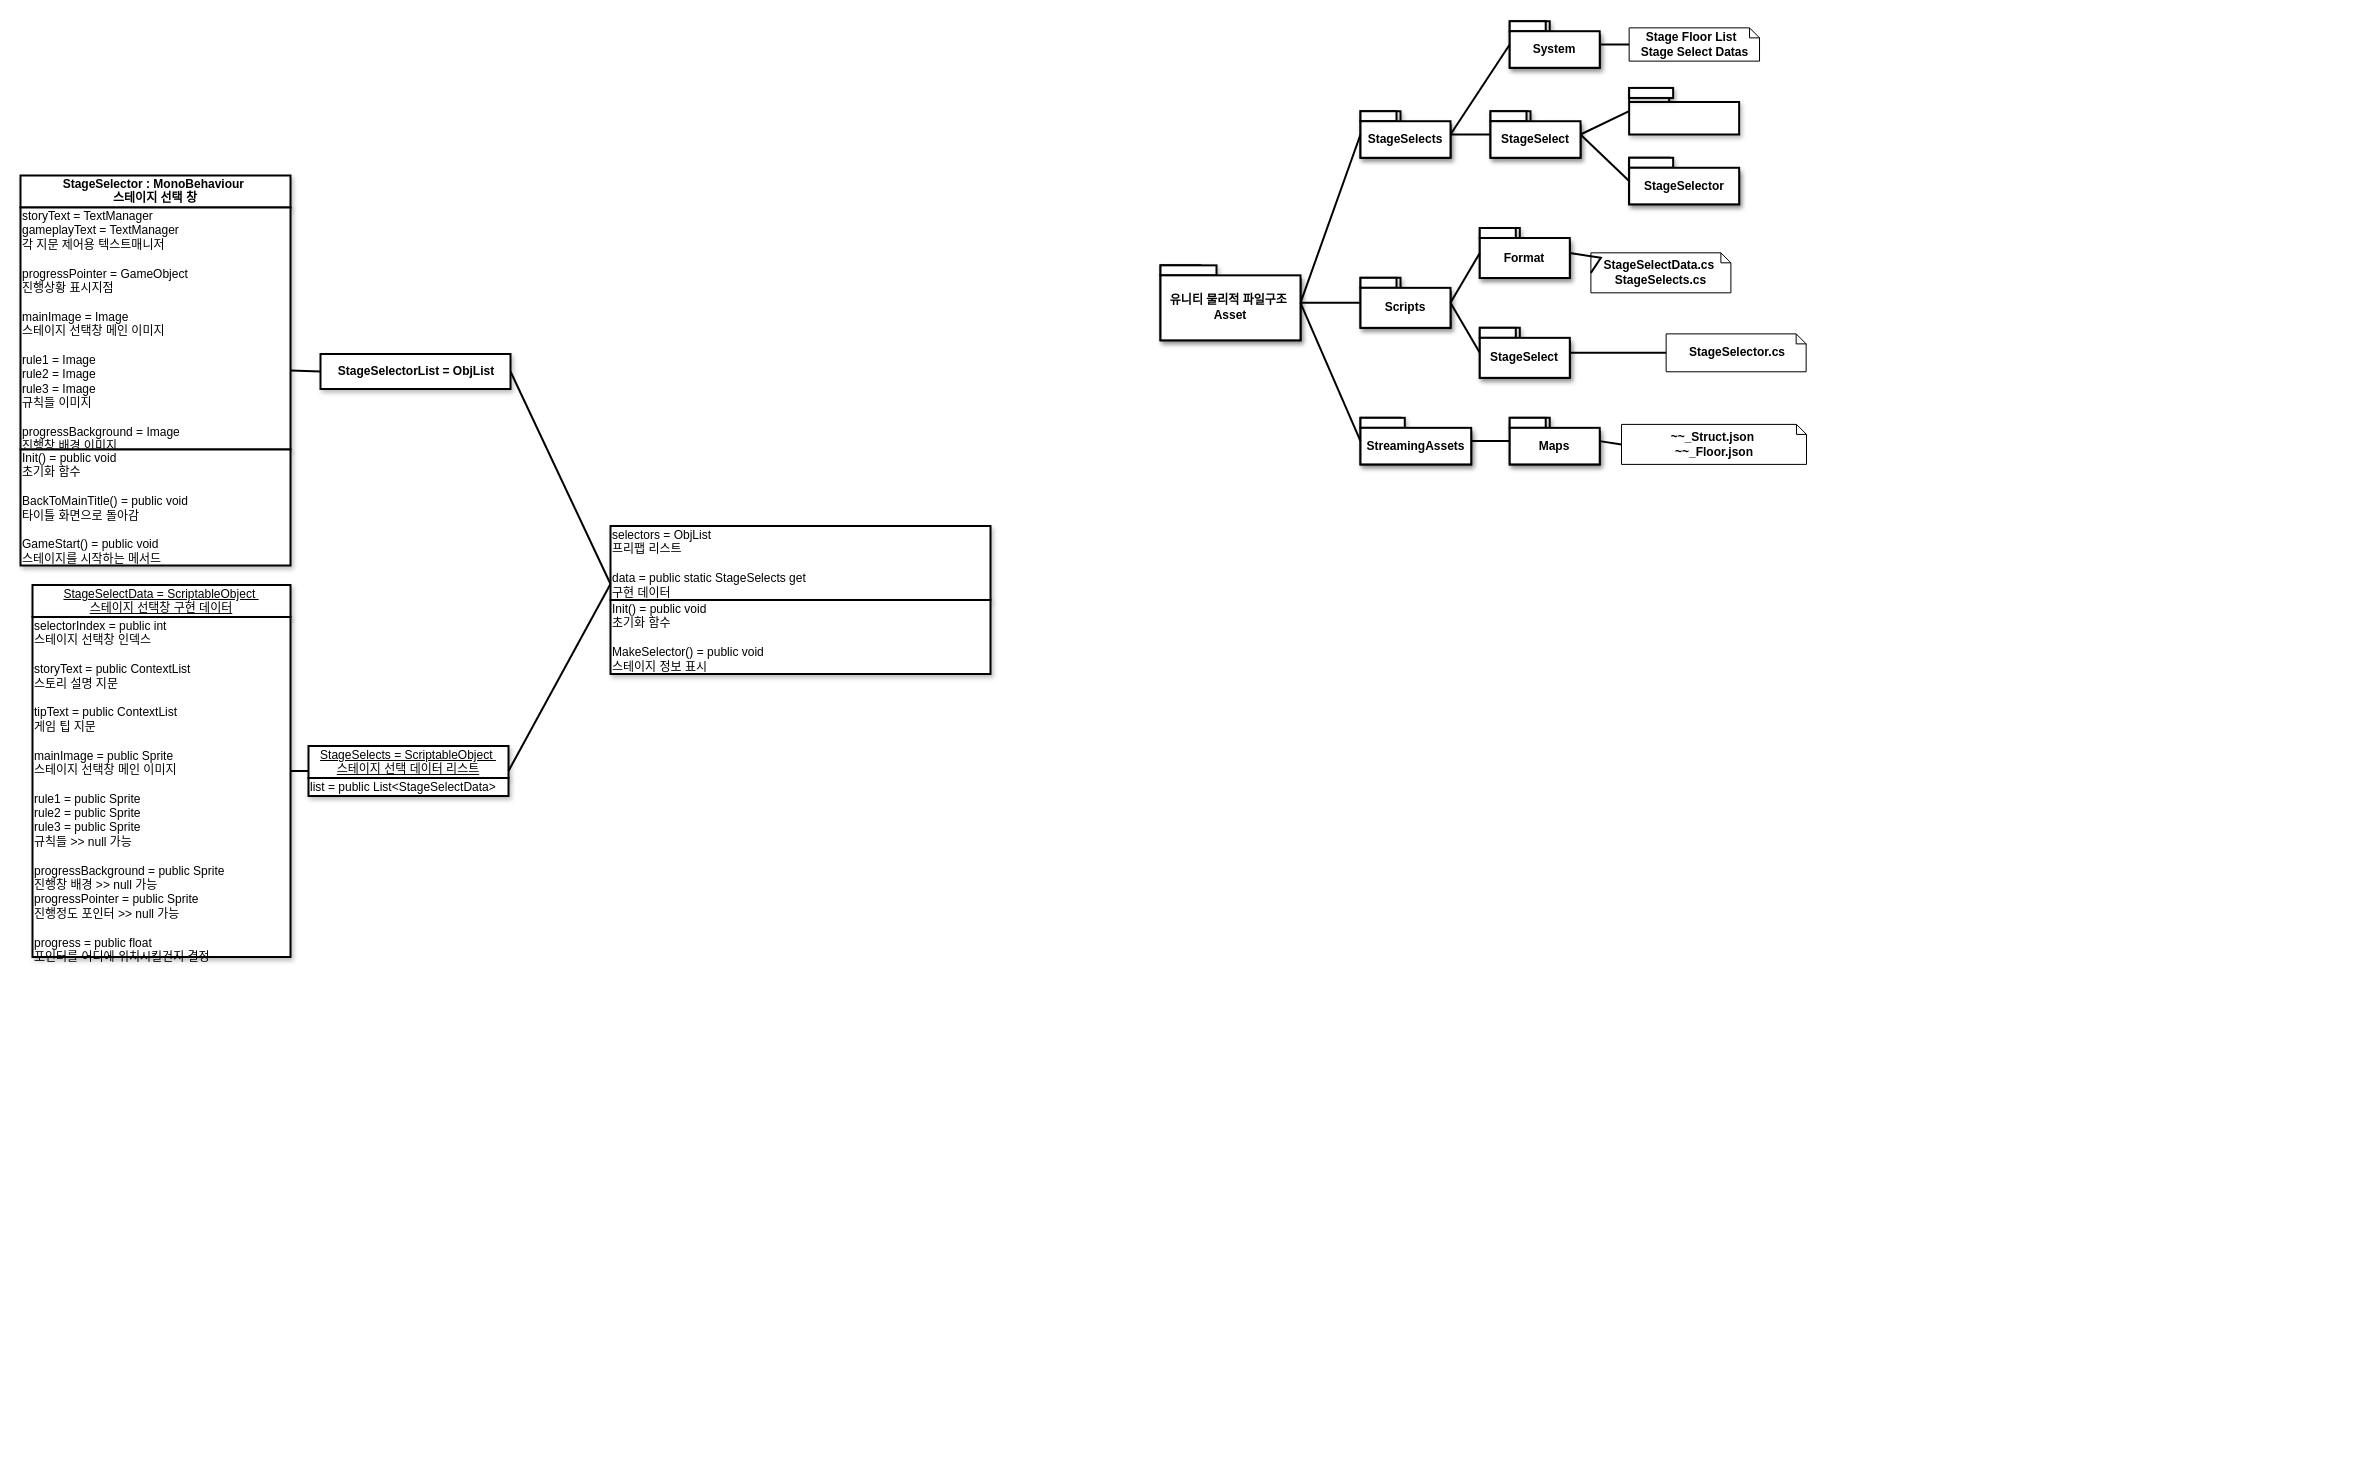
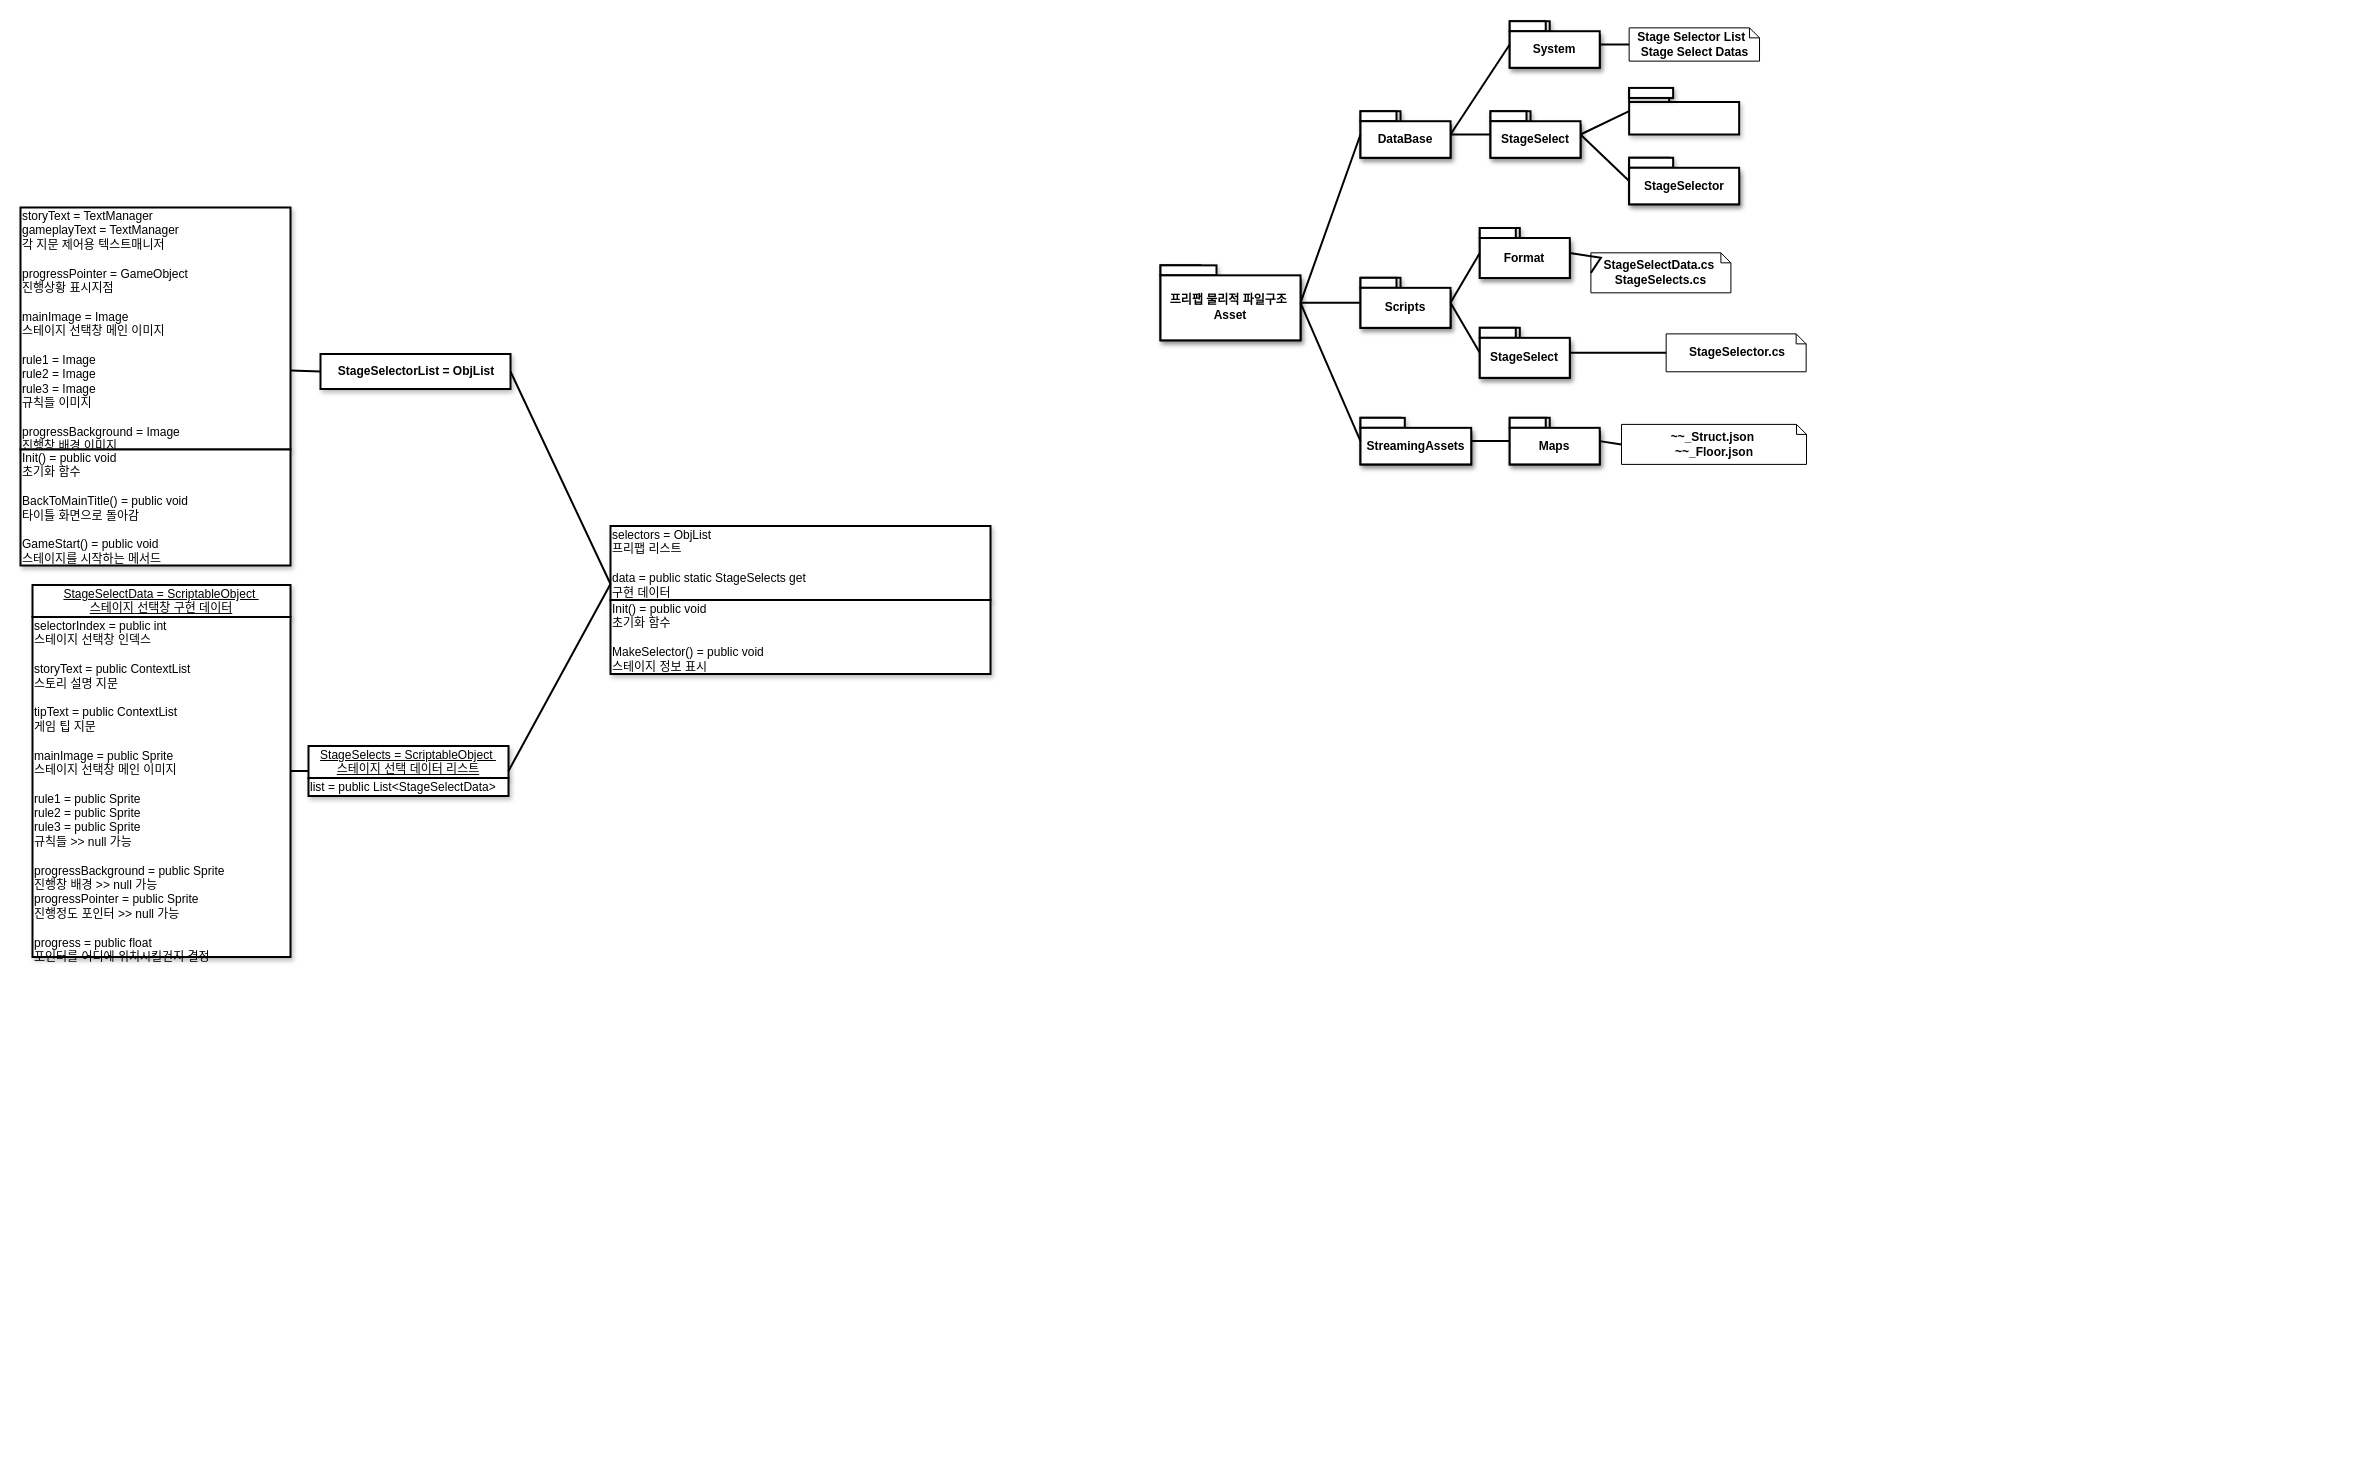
- <mxCell id="19" value="&lt;div style='width: 124.116px;height:auto;word-break: break-word;'&gt;&lt;div align=&quot;center&quot;&gt;&lt;span style=&quot;font-size: 12px; font-family: Arial; white-space: pre-wrap; font-weight: bold; text-decoration: none; line-height: 14px; color: rgb(0, 0, 0);&quot;&gt;Stage Floor List  &lt;/span&gt;&lt;/div&gt;&lt;div align=&quot;center&quot;&gt;&lt;span style=&quot;font-size: 12px; font-family: Arial; white-space: pre-wrap; font-weight: bold; text-decoration: none; line-height: 14px; color: rgb(0, 0, 0);&quot;&gt;Stage Select Datas&lt;/span&gt;&lt;/div&gt;&lt;/div&gt;" style="shape=note;size=10;shadow=0;strokeWidth=1;fillColor=#FFFFFF;strokeColor=#000000;opacity=100.0;html=1;nl2Br=0;verticalAlign=middle;align=center;spacingLeft=1.63;spacingRight=0;whiteSpace=wrap;gliffyId=510;" parent="1" vertex="1"><mxGeometry x="1628.647" y="27.359" width="130.375" height="33.281" as="geometry" /></mxCell>
+ <mxCell id="19" value="&lt;div style='width: 124.116px;height:auto;word-break: break-word;'&gt;&lt;div align=&quot;center&quot;&gt;&lt;span style=&quot;font-size: 12px; font-family: Arial; white-space: pre-wrap; font-weight: bold; text-decoration: none; line-height: 14px; color: rgb(0, 0, 0);&quot;&gt;Stage Selector List  &lt;/span&gt;&lt;/div&gt;&lt;div align=&quot;center&quot;&gt;&lt;span style=&quot;font-size: 12px; font-family: Arial; white-space: pre-wrap; font-weight: bold; text-decoration: none; line-height: 14px; color: rgb(0, 0, 0);&quot;&gt;Stage Select Datas&lt;/span&gt;&lt;/div&gt;&lt;/div&gt;" style="shape=note;size=10;shadow=0;strokeWidth=1;fillColor=#FFFFFF;strokeColor=#000000;opacity=100.0;html=1;nl2Br=0;verticalAlign=middle;align=center;spacingLeft=1.63;spacingRight=0;whiteSpace=wrap;gliffyId=510;" parent="1" vertex="1"><mxGeometry x="1628.647" y="27.359" width="130.375" height="33.281" as="geometry" /></mxCell>
- <mxCell id="17" value="&lt;div style='width: 87.0px;height:auto;word-break: break-word;'&gt;&lt;div align=&quot;center&quot;&gt;&lt;span style=&quot;font-size: 12px; font-family: Arial; white-space: pre-wrap; font-weight: bold; text-decoration: none; line-height: 14px; color: rgb(0, 0, 0);&quot;&gt;StageSelects&lt;/span&gt;&lt;/div&gt;&lt;/div&gt;" style="shape=rect;shadow=1;strokeWidth=2;fillColor=#FFFFFF;strokeColor=#000000;opacity=100.0;html=1;nl2Br=0;verticalAlign=middle;align=center;spacingLeft=0.0;spacingRight=0;whiteSpace=wrap;gliffyId=524;" parent="15" vertex="1"><mxGeometry y="10" width="90" height="36.562" as="geometry" /></mxCell>
+ <mxCell id="17" value="&lt;div style='width: 87.0px;height:auto;word-break: break-word;'&gt;&lt;div align=&quot;center&quot;&gt;&lt;span style=&quot;font-size: 12px; font-family: Arial; white-space: pre-wrap; font-weight: bold; text-decoration: none; line-height: 14px; color: rgb(0, 0, 0);&quot;&gt;DataBase&lt;/span&gt;&lt;/div&gt;&lt;/div&gt;" style="shape=rect;shadow=1;strokeWidth=2;fillColor=#FFFFFF;strokeColor=#000000;opacity=100.0;html=1;nl2Br=0;verticalAlign=middle;align=center;spacingLeft=0.0;spacingRight=0;whiteSpace=wrap;gliffyId=524;" parent="15" vertex="1"><mxGeometry y="10" width="90" height="36.562" as="geometry" /></mxCell>
- <mxCell id="39" value="&lt;div style='width: 267.0px;height:auto;word-break: break-word;'&gt;&lt;div align=&quot;center&quot;&gt;&lt;span style=&quot;font-size: 12px; font-family: Arial; white-space: pre-wrap; font-weight: bold; text-decoration: none; line-height: 14px; color: rgb(0, 0, 0);&quot;&gt;StageSelector : MonoBehaviour &lt;/span&gt;&lt;/div&gt;&lt;div align=&quot;center&quot;&gt;&lt;span style=&quot;font-size: 12px; font-family: Arial; white-space: pre-wrap; font-weight: bold; text-decoration: none; line-height: 14px; color: rgb(0, 0, 0);&quot;&gt;스테이지 선택 창&lt;/span&gt;&lt;/div&gt;&lt;/div&gt;" style="shape=rect;shadow=1;strokeWidth=2;fillColor=#ffffff;strokeColor=#000000;opacity=100.0;html=1;nl2Br=0;verticalAlign=top;align=center;spacingLeft=0.0;spacingRight=0;spacingTop=-5.0;spacingBottom=2;whiteSpace=wrap;gliffyId=2018;" parent="38" vertex="1"><mxGeometry width="270" height="32" as="geometry" /></mxCell>
- <mxCell id="4" value="&lt;div style='width: 137.0px;height:auto;word-break: break-word;'&gt;&lt;div align=&quot;center&quot;&gt;&lt;span style=&quot;font-size: 12px; font-family: Arial; white-space: pre-wrap; font-weight: bold; text-decoration: none; line-height: 14px; color: rgb(0, 0, 0);&quot;&gt;유니티 물리적 파일구조 &lt;/span&gt;&lt;/div&gt;&lt;div align=&quot;center&quot;&gt;&lt;span style=&quot;font-size: 12px; font-family: Arial; white-space: pre-wrap; font-weight: bold; text-decoration: none; line-height: 14px; color: rgb(0, 0, 0);&quot;&gt;Asset&lt;/span&gt;&lt;/div&gt;&lt;/div&gt;" style="shape=rect;shadow=1;strokeWidth=2;fillColor=#FFFFFF;strokeColor=#000000;opacity=100.0;html=1;nl2Br=0;verticalAlign=middle;align=center;spacingLeft=0.0;spacingRight=0;whiteSpace=wrap;gliffyId=570;" parent="2" vertex="1"><mxGeometry y="10" width="140" height="65" as="geometry" /></mxCell>
+ <mxCell id="4" value="&lt;div style='width: 137.0px;height:auto;word-break: break-word;'&gt;&lt;div align=&quot;center&quot;&gt;&lt;span style=&quot;font-size: 12px; font-family: Arial; white-space: pre-wrap; font-weight: bold; text-decoration: none; line-height: 14px; color: rgb(0, 0, 0);&quot;&gt;프리팹 물리적 파일구조 &lt;/span&gt;&lt;/div&gt;&lt;div align=&quot;center&quot;&gt;&lt;span style=&quot;font-size: 12px; font-family: Arial; white-space: pre-wrap; font-weight: bold; text-decoration: none; line-height: 14px; color: rgb(0, 0, 0);&quot;&gt;Asset&lt;/span&gt;&lt;/div&gt;&lt;/div&gt;" style="shape=rect;shadow=1;strokeWidth=2;fillColor=#FFFFFF;strokeColor=#000000;opacity=100.0;html=1;nl2Br=0;verticalAlign=middle;align=center;spacingLeft=0.0;spacingRight=0;whiteSpace=wrap;gliffyId=570;" parent="2" vertex="1"><mxGeometry y="10" width="140" height="65" as="geometry" /></mxCell>
